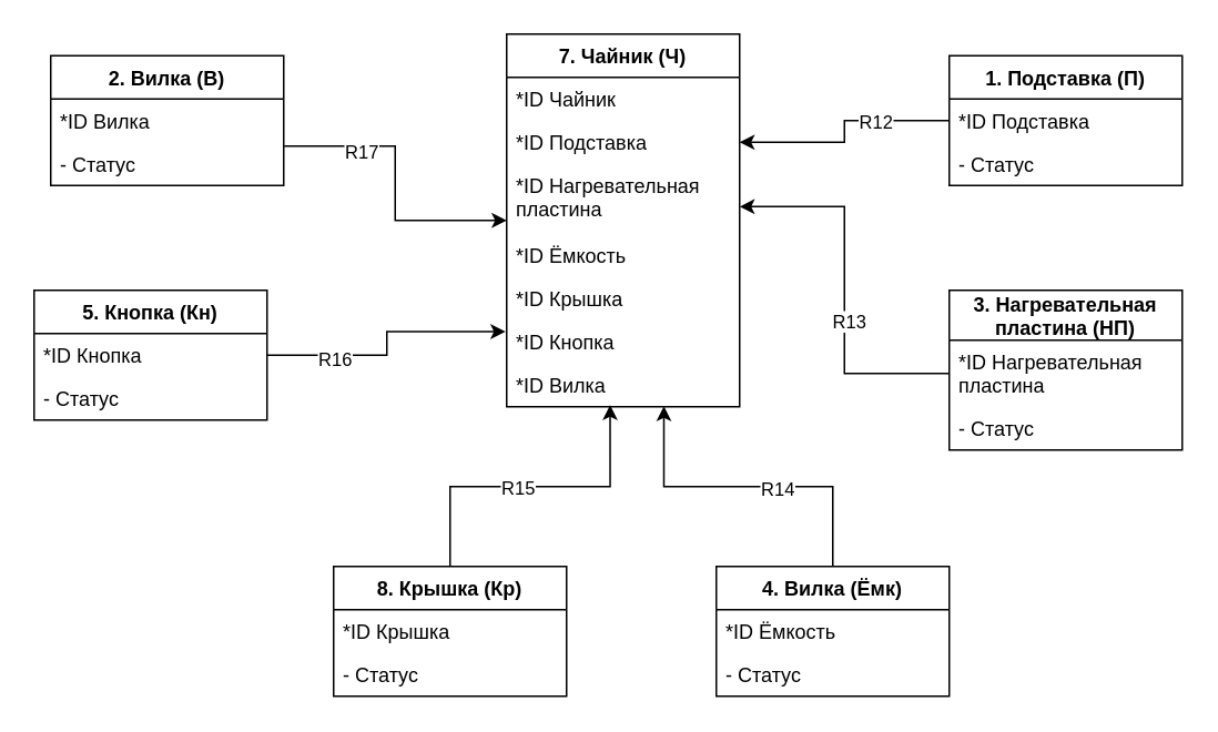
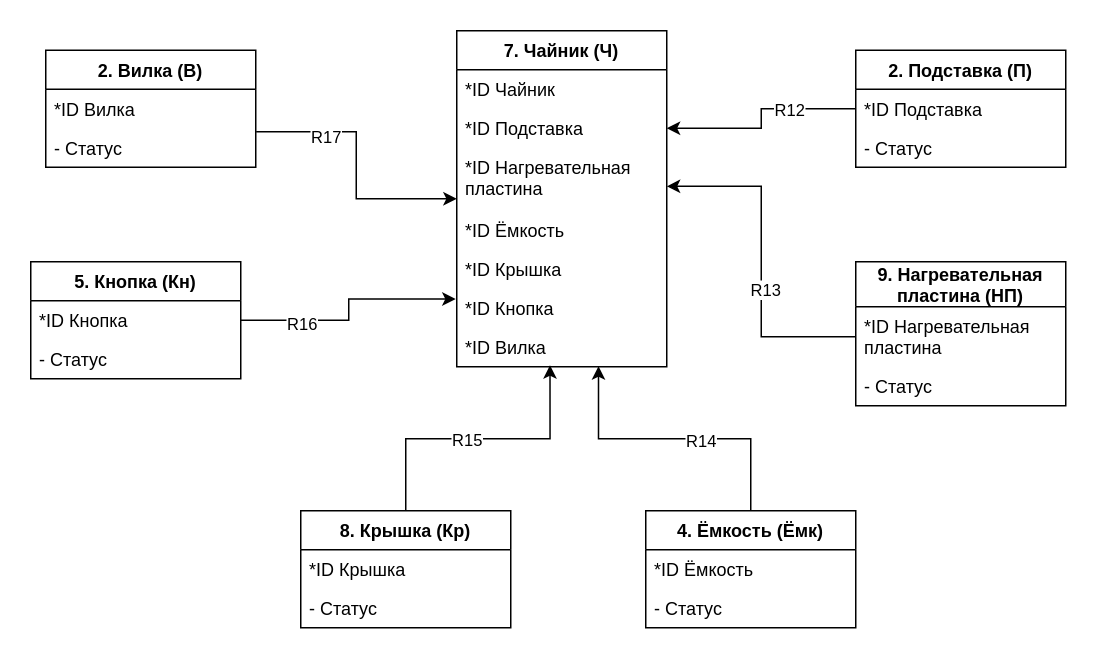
- <mxCell id="18" value="1. Подставка (П)" style="swimlane;fontStyle=1;childLayout=stackLayout;horizontal=1;startSize=26;horizontalStack=0;resizeParent=1;resizeParentMax=0;resizeLast=0;collapsible=1;marginBottom=0;" vertex="1" parent="1"><mxGeometry x="570" y="33" width="140" height="78" as="geometry" /></mxCell>
+ <mxCell id="18" value="2. Подставка (П)" style="swimlane;fontStyle=1;childLayout=stackLayout;horizontal=1;startSize=26;horizontalStack=0;resizeParent=1;resizeParentMax=0;resizeLast=0;collapsible=1;marginBottom=0;" vertex="1" parent="1"><mxGeometry x="570" y="33" width="140" height="78" as="geometry" /></mxCell>
- <mxCell id="31" value="3. Нагревательная&#10;пластина (НП)" style="swimlane;fontStyle=1;childLayout=stackLayout;horizontal=1;startSize=30;horizontalStack=0;resizeParent=1;resizeParentMax=0;resizeLast=0;collapsible=1;marginBottom=0;" vertex="1" parent="1"><mxGeometry x="570" y="174" width="140" height="96" as="geometry" /></mxCell>
+ <mxCell id="31" value="9. Нагревательная&#10;пластина (НП)" style="swimlane;fontStyle=1;childLayout=stackLayout;horizontal=1;startSize=30;horizontalStack=0;resizeParent=1;resizeParentMax=0;resizeLast=0;collapsible=1;marginBottom=0;" vertex="1" parent="1"><mxGeometry x="570" y="174" width="140" height="96" as="geometry" /></mxCell>
- <mxCell id="23" value="4. Вилка (Ёмк)" style="swimlane;fontStyle=1;childLayout=stackLayout;horizontal=1;startSize=26;horizontalStack=0;resizeParent=1;resizeParentMax=0;resizeLast=0;collapsible=1;marginBottom=0;" vertex="1" parent="1"><mxGeometry x="430" y="340" width="140" height="78" as="geometry" /></mxCell>
+ <mxCell id="23" value="4. Ёмкость (Ёмк)" style="swimlane;fontStyle=1;childLayout=stackLayout;horizontal=1;startSize=26;horizontalStack=0;resizeParent=1;resizeParentMax=0;resizeLast=0;collapsible=1;marginBottom=0;" vertex="1" parent="1"><mxGeometry x="430" y="340" width="140" height="78" as="geometry" /></mxCell>
